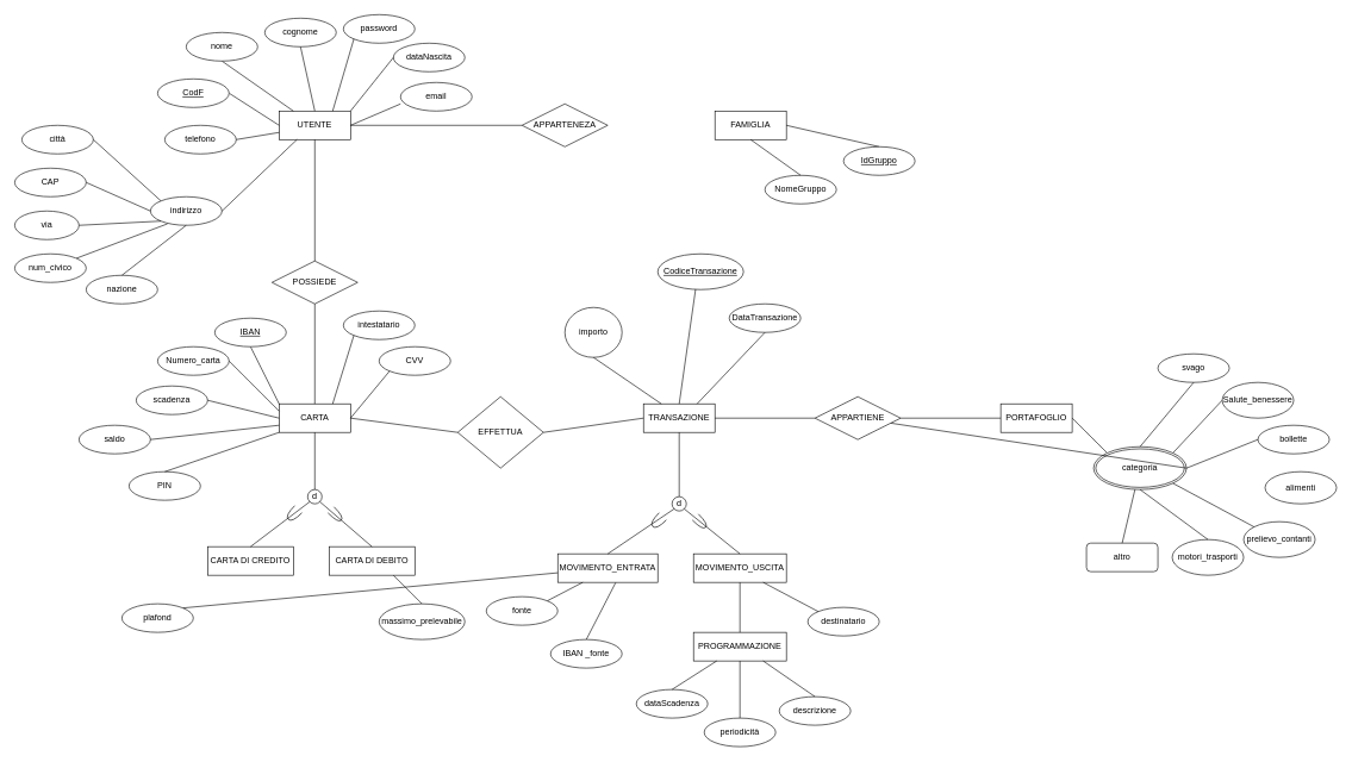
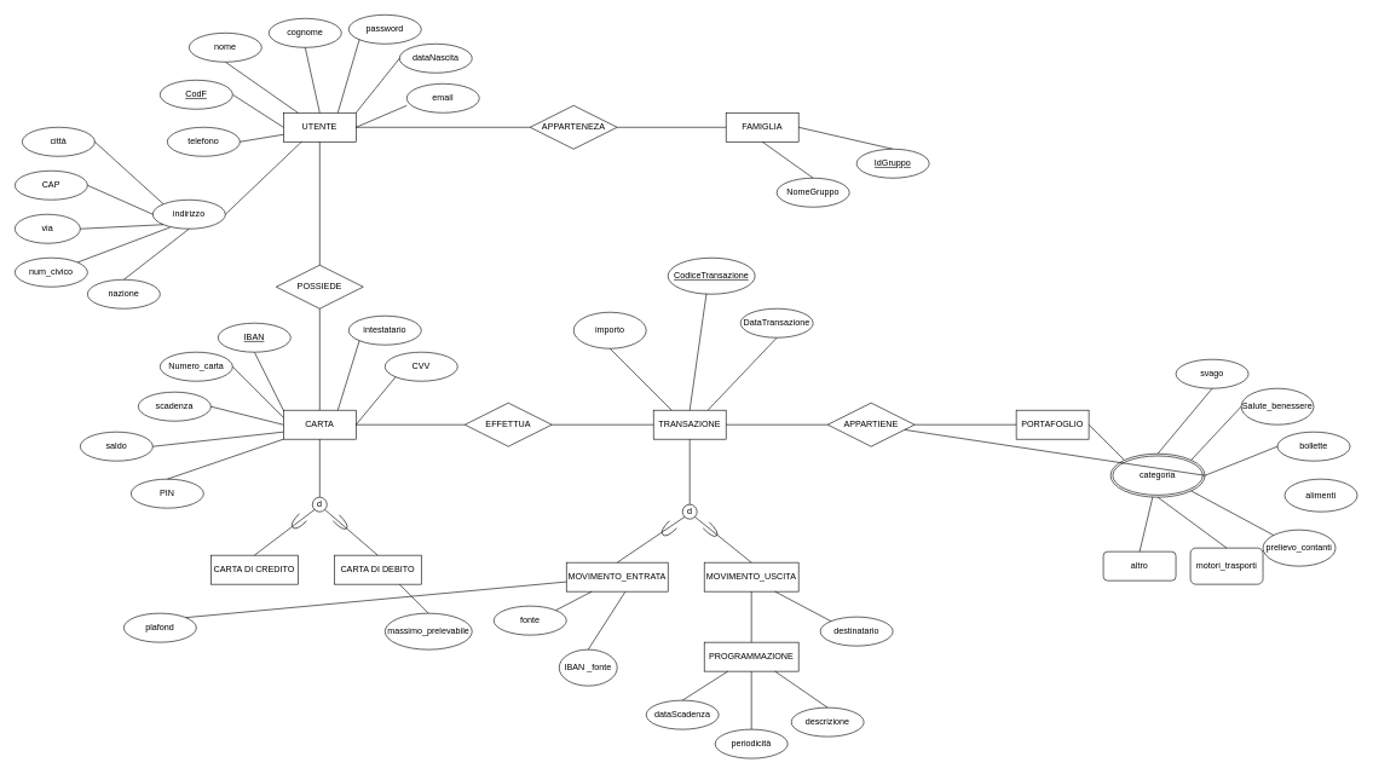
+ <mxCell id="77" value="" style="endArrow=none;html=1;rounded=0;entryX=0;entryY=0.5;entryDx=0;entryDy=0;exitX=1;exitY=0.5;exitDx=0;exitDy=0;" parent="1" source="42" target="32" edge="1"><mxGeometry relative="1" as="geometry"><mxPoint x="760" y="155" as="sourcePoint" /><mxPoint x="920" y="155" as="targetPoint" /></mxGeometry></mxCell>
- <mxCell id="37" value="importo" style="ellipse;whiteSpace=wrap;html=1;align=center;" parent="1" vertex="1"><mxGeometry x="790" y="430" width="80" height="70" as="geometry" /></mxCell>
+ <mxCell id="37" value="importo" style="ellipse;whiteSpace=wrap;html=1;align=center;" parent="1" vertex="1"><mxGeometry x="790" y="430" width="100" height="50" as="geometry" /></mxCell>
- <mxCell id="78" value="EFFETTUA" style="shape=rhombus;perimeter=rhombusPerimeter;whiteSpace=wrap;html=1;align=center;" parent="1" vertex="1"><mxGeometry x="640" y="555" width="120" height="100" as="geometry" /></mxCell>
+ <mxCell id="78" value="EFFETTUA" style="shape=rhombus;perimeter=rhombusPerimeter;whiteSpace=wrap;html=1;align=center;" parent="1" vertex="1"><mxGeometry x="640" y="555" width="120" height="60" as="geometry" /></mxCell>
- <mxCell id="55" value="motori_trasporti" style="ellipse;whiteSpace=wrap;html=1;align=center;" parent="1" vertex="1"><mxGeometry x="1640" y="755" width="100" height="50" as="geometry" /></mxCell>
+ <mxCell id="55" value="motori_trasporti" style="whiteSpace=wrap;html=1;align=center;rounded=1;" parent="1" vertex="1"><mxGeometry x="1640" y="755" width="100" height="50" as="geometry" /></mxCell>
- <mxCell id="106" value="IBAN _fonte" style="ellipse;whiteSpace=wrap;html=1;align=center;" vertex="1" parent="1"><mxGeometry x="770" y="895" width="100" height="40" as="geometry" /></mxCell>
+ <mxCell id="106" value="IBAN _fonte" style="ellipse;whiteSpace=wrap;html=1;align=center;" vertex="1" parent="1"><mxGeometry x="770" y="895" width="80" height="50" as="geometry" /></mxCell>
